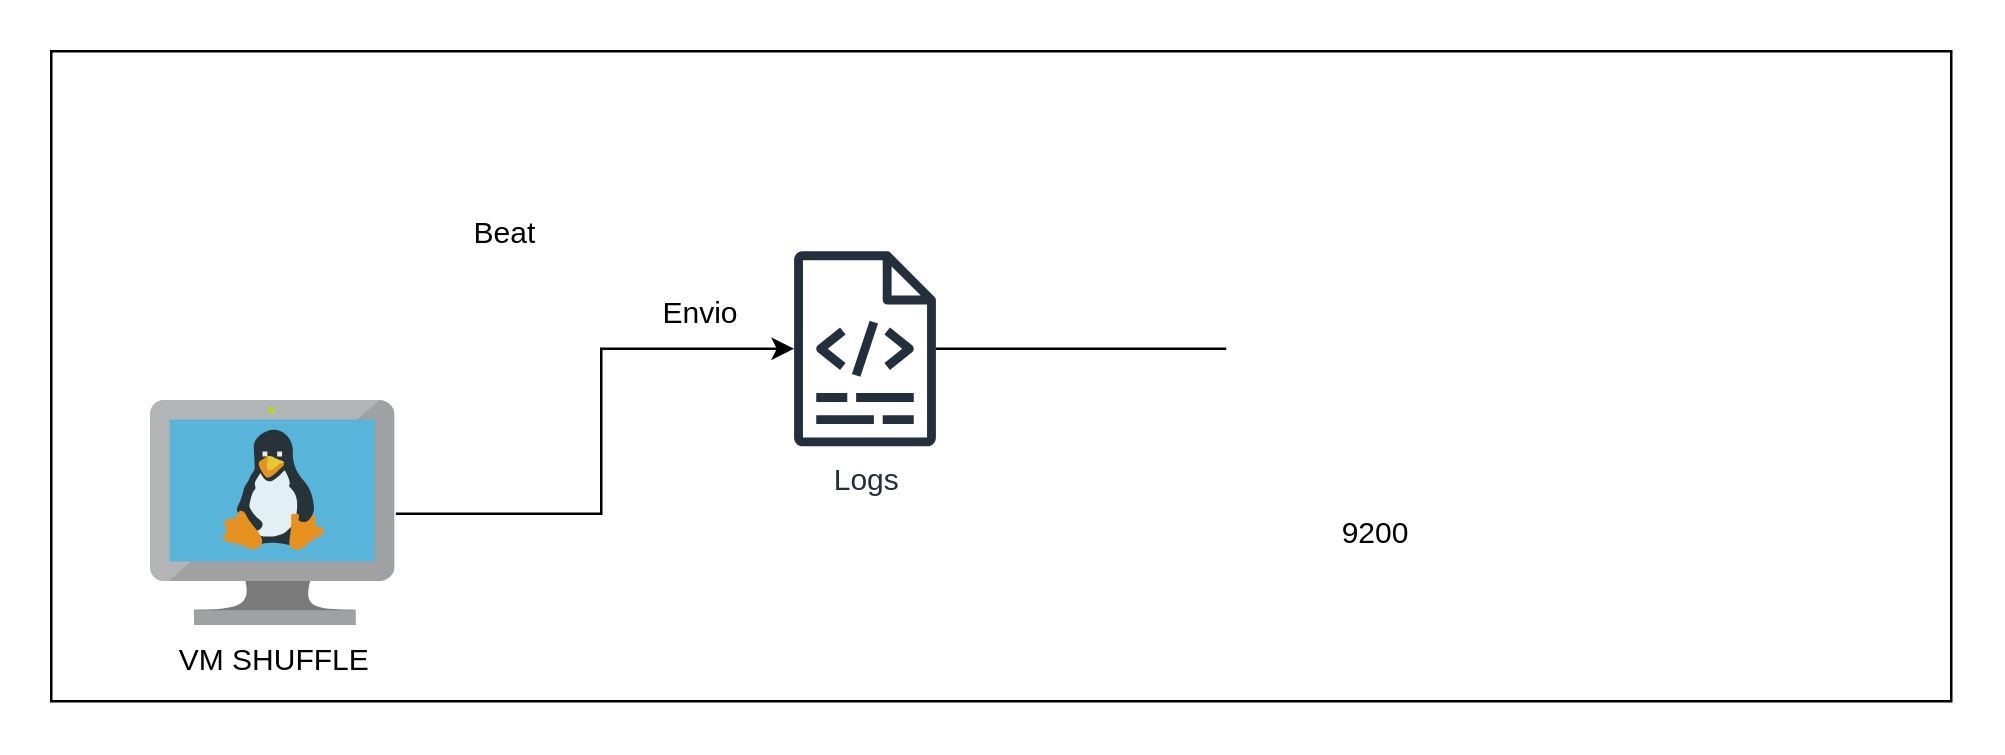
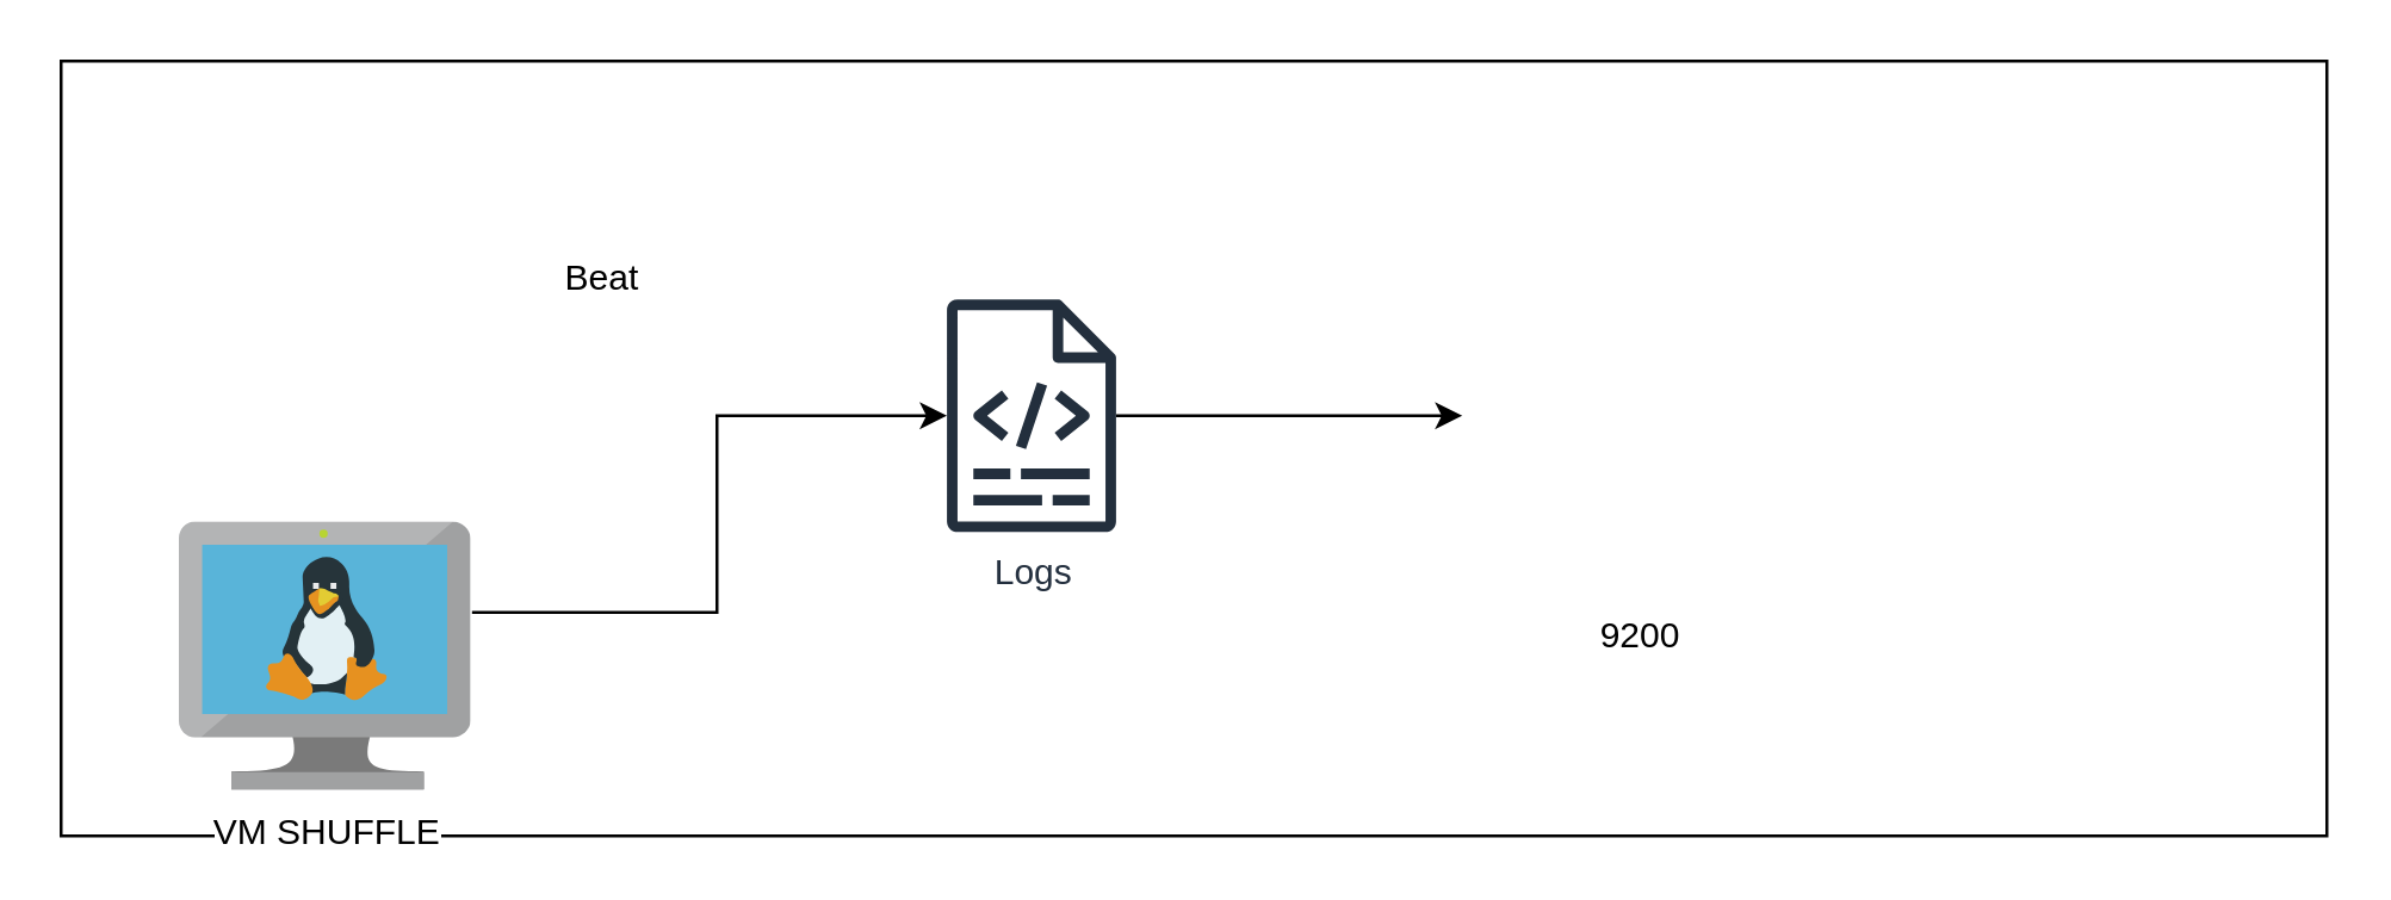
- <mxCell id="7" value="Envio" style="text;html=1;strokeColor=none;fillColor=none;align=center;verticalAlign=middle;whiteSpace=wrap;rounded=0;" parent="1" vertex="1"><mxGeometry x="250" y="110" width="60" height="30" as="geometry" /></mxCell>
- <mxCell id="5" style="edgeStyle=orthogonalEdgeStyle;rounded=0;orthogonalLoop=1;jettySize=auto;html=1;endArrow=none;" parent="1" source="6" target="8" edge="1"><mxGeometry relative="1" as="geometry" /></mxCell>
+ <mxCell id="5" style="edgeStyle=orthogonalEdgeStyle;rounded=0;orthogonalLoop=1;jettySize=auto;html=1;" parent="1" source="6" target="8" edge="1"><mxGeometry relative="1" as="geometry" /></mxCell>
- <mxCell id="4" value="VM SHUFFLE" style="image;sketch=0;aspect=fixed;html=1;points=[];align=center;fontSize=12;image=img/lib/mscae/VM_Linux.svg;" parent="1" vertex="1"><mxGeometry x="60" y="160" width="97.83" height="90" as="geometry" /></mxCell>
+ <mxCell id="4" value="VM SHUFFLE" style="image;sketch=0;aspect=fixed;html=1;points=[];align=center;fontSize=12;image=img/lib/mscae/VM_Linux.svg;" parent="1" vertex="1"><mxGeometry x="60" y="175" width="97.83" height="90" as="geometry" /></mxCell>
